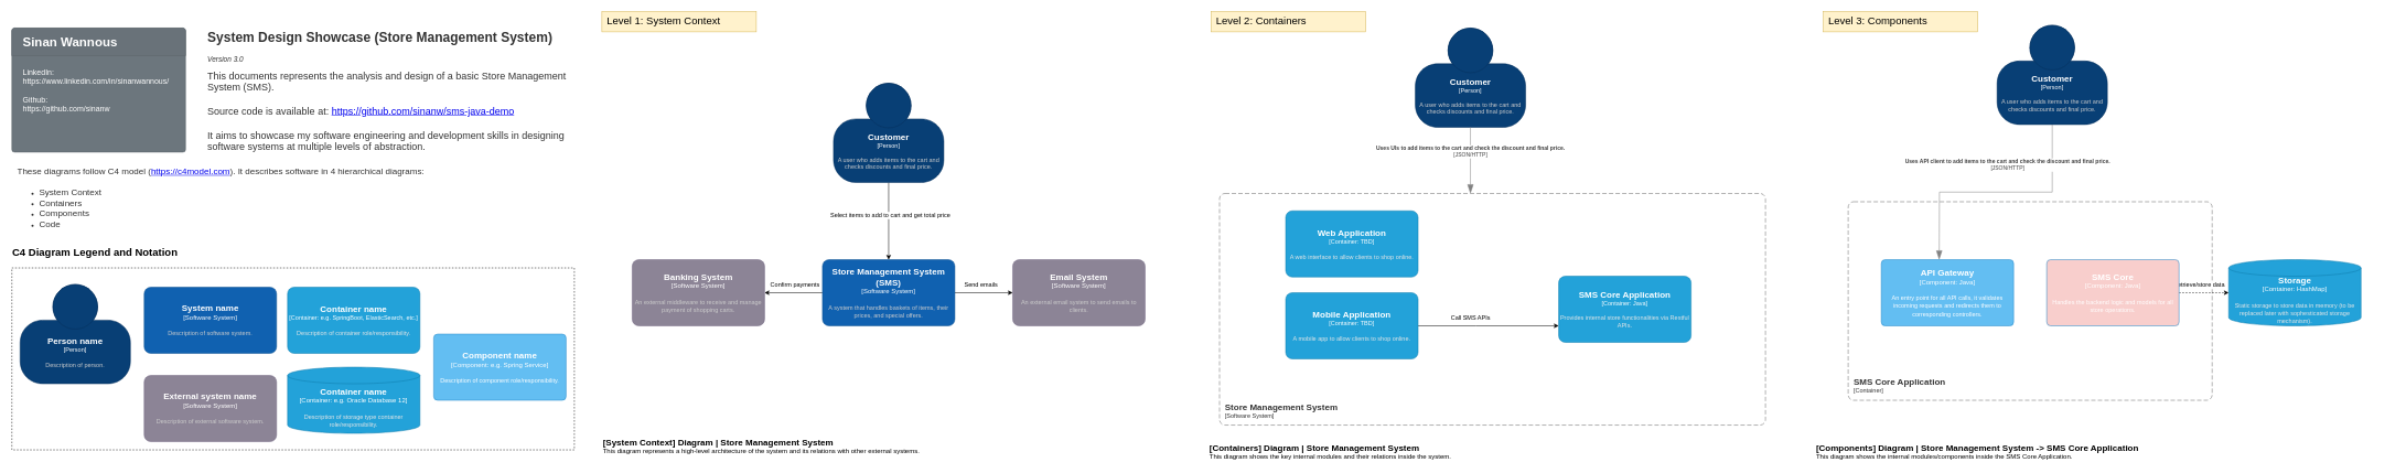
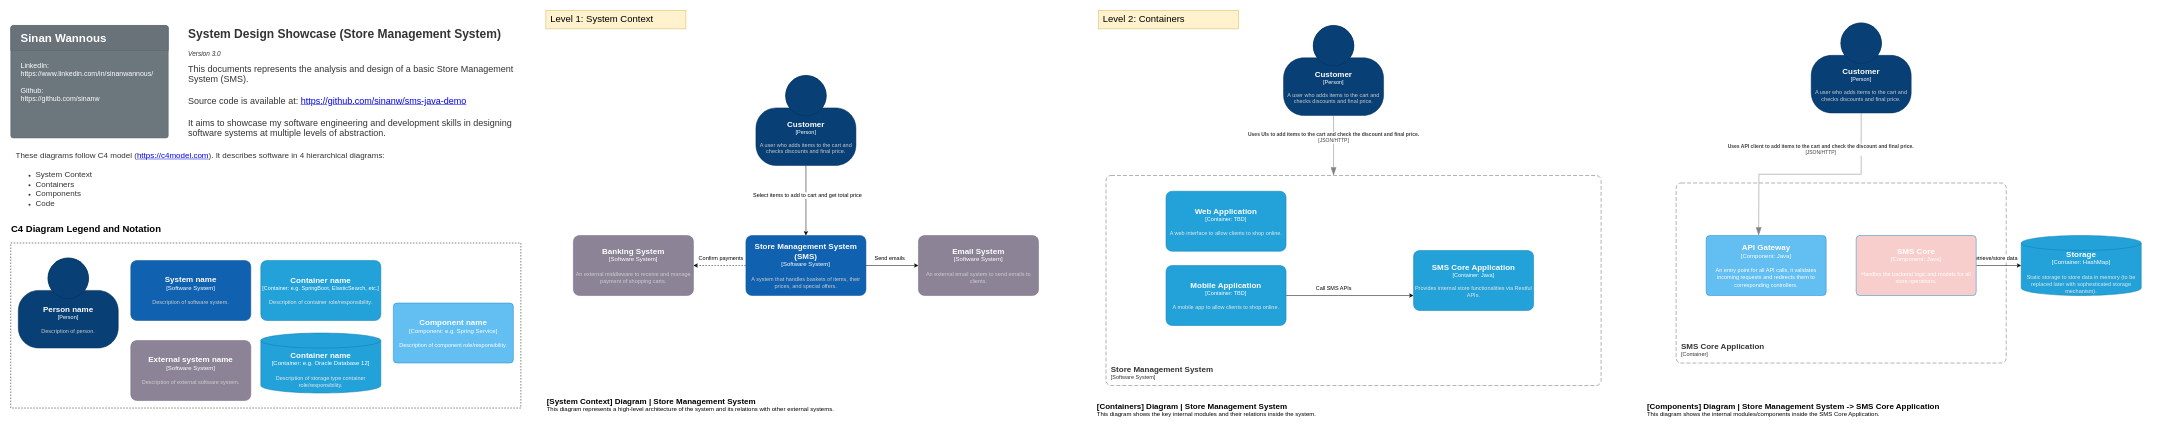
- <mxCell id="45" value="Level 3: Components" style="whiteSpace=wrap;html=1;shadow=0;dashed=0;fontSize=19;align=left;fillColor=#fff2cc;strokeColor=#d6b656;spacingLeft=7;" parent="1" vertex="1"><mxGeometry x="3306" y="20" width="280" height="36.88" as="geometry" /></mxCell>
- <mxCell id="5" style="edgeStyle=orthogonalEdgeStyle;rounded=0;orthogonalLoop=1;jettySize=auto;html=1;entryX=1;entryY=0.5;entryDx=0;entryDy=0;entryPerimeter=0;" parent="1" source="7" target="35" edge="1"><mxGeometry relative="1" as="geometry" /></mxCell>
+ <mxCell id="5" style="edgeStyle=orthogonalEdgeStyle;rounded=0;orthogonalLoop=1;jettySize=auto;html=1;entryX=1;entryY=0.5;entryDx=0;entryDy=0;entryPerimeter=0;dashed=1;" parent="1" source="7" target="35" edge="1"><mxGeometry relative="1" as="geometry" /></mxCell>
- <mxCell id="22" style="edgeStyle=orthogonalEdgeStyle;rounded=0;orthogonalLoop=1;jettySize=auto;html=1;entryX=0;entryY=0.5;entryDx=0;entryDy=0;entryPerimeter=0;dashed=1;" parent="1" source="24" target="19" edge="1"><mxGeometry relative="1" as="geometry" /></mxCell>
+ <mxCell id="22" style="edgeStyle=orthogonalEdgeStyle;rounded=0;orthogonalLoop=1;jettySize=auto;html=1;entryX=0;entryY=0.5;entryDx=0;entryDy=0;entryPerimeter=0;" parent="1" source="24" target="19" edge="1"><mxGeometry relative="1" as="geometry" /></mxCell>
